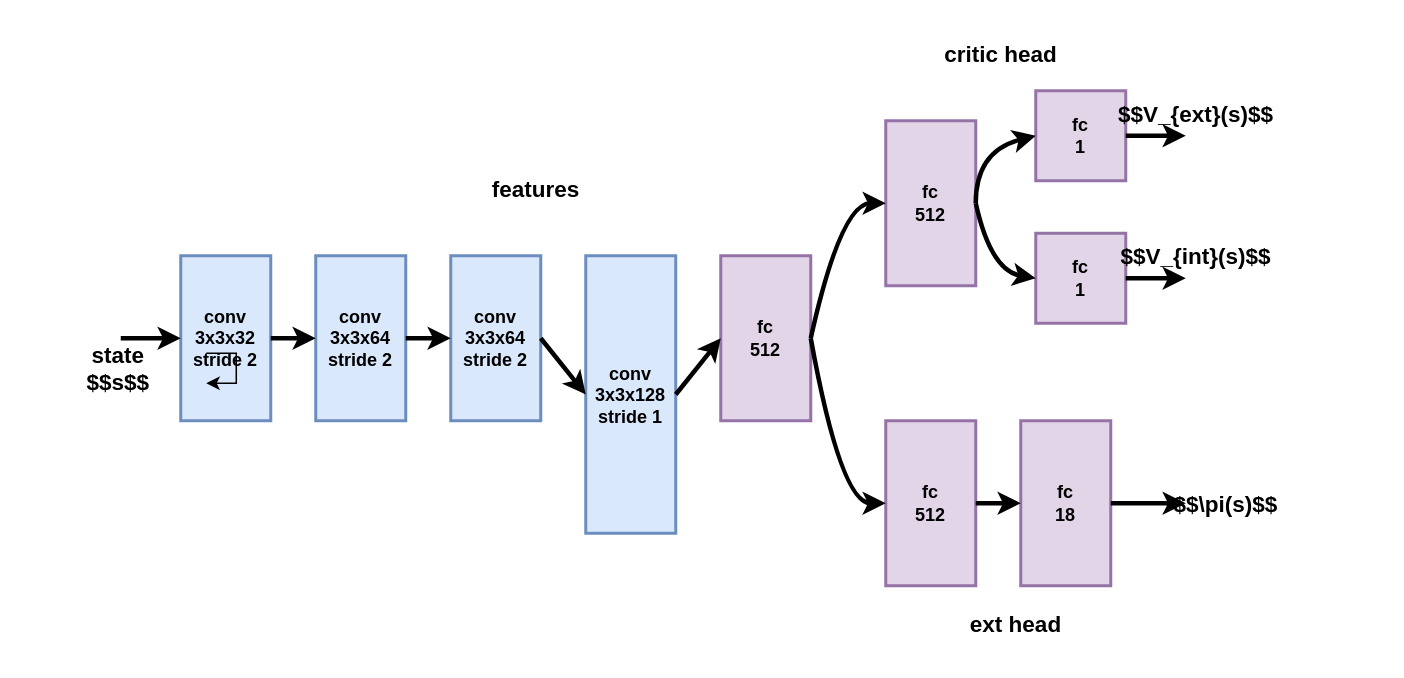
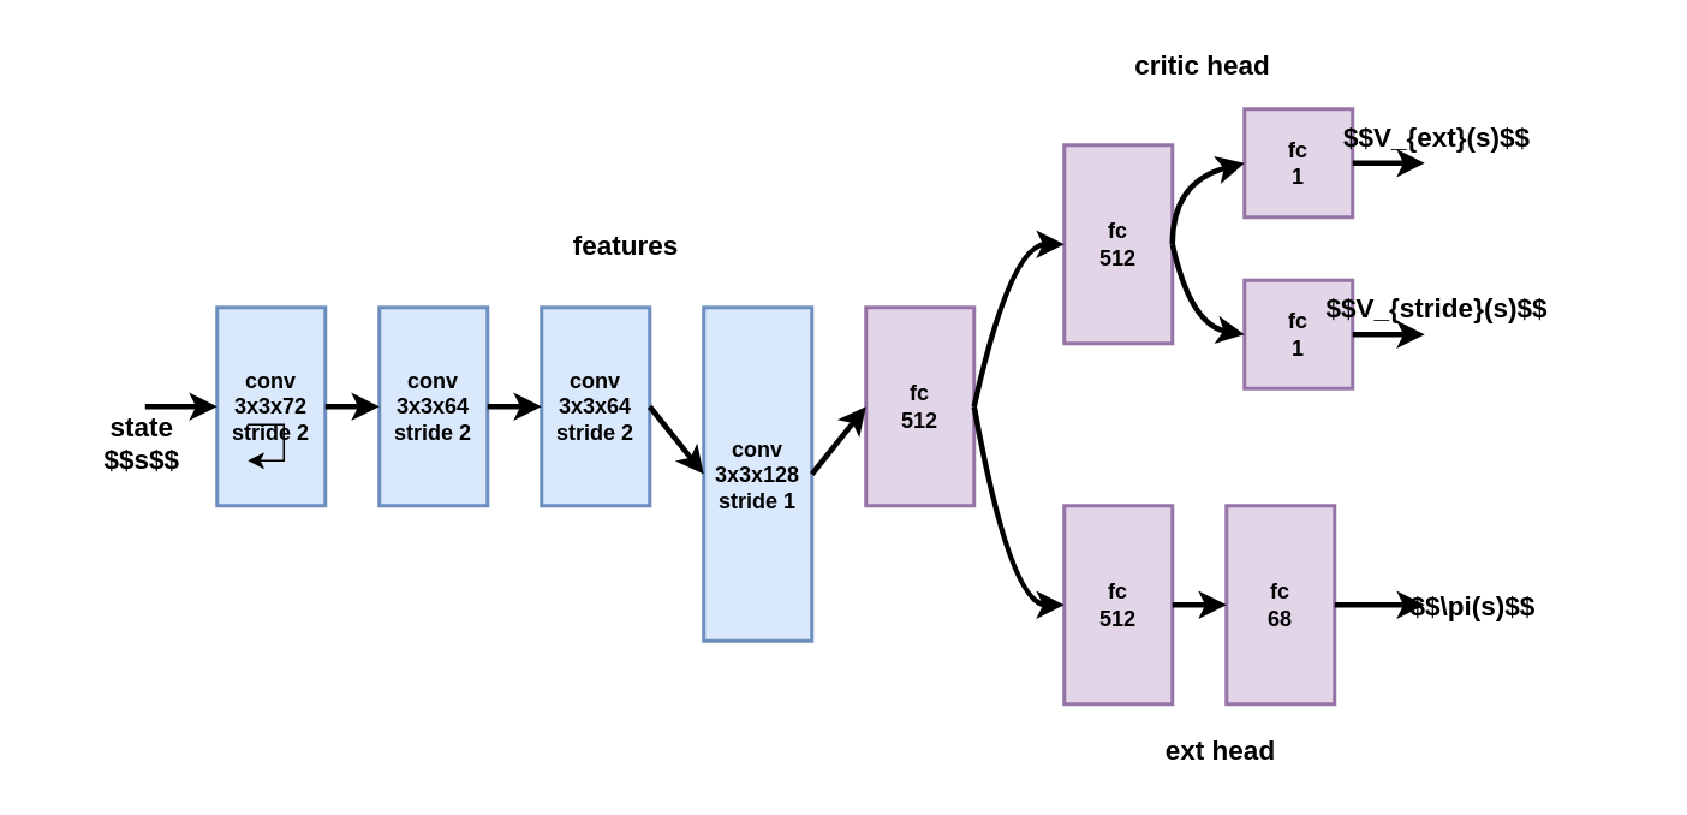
- <mxCell id="28" value="&lt;font style=&quot;font-size: 15px;&quot;&gt;features&lt;/font&gt;" style="text;html=1;strokeColor=none;fillColor=none;align=center;verticalAlign=middle;whiteSpace=wrap;rounded=0;fontStyle=1;fontSize=15;" vertex="1" parent="1"><mxGeometry x="260" y="110" width="193.71" height="30" as="geometry" /></mxCell>
+ <mxCell id="28" value="&lt;font style=&quot;font-size: 15px;&quot;&gt;features&lt;/font&gt;" style="text;html=1;strokeColor=none;fillColor=none;align=center;verticalAlign=middle;whiteSpace=wrap;rounded=0;fontStyle=1;fontSize=15;" vertex="1" parent="1"><mxGeometry x="250" y="120" width="193.71" height="30" as="geometry" /></mxCell>
- <mxCell id="30" value="&lt;font style=&quot;font-size: 15px;&quot;&gt;$$V_{int}(s)$$&lt;br&gt;&lt;/font&gt;" style="text;html=1;strokeColor=none;fillColor=none;align=center;verticalAlign=middle;whiteSpace=wrap;rounded=0;fontStyle=1;fontSize=15;" vertex="1" parent="1"><mxGeometry x="700" y="155" width="193.71" height="30" as="geometry" /></mxCell>
+ <mxCell id="30" value="&lt;font style=&quot;font-size: 15px;&quot;&gt;$$V_{stride}(s)$$&lt;br&gt;&lt;/font&gt;" style="text;html=1;strokeColor=none;fillColor=none;align=center;verticalAlign=middle;whiteSpace=wrap;rounded=0;fontStyle=1;fontSize=15;" vertex="1" parent="1"><mxGeometry x="700" y="155" width="193.71" height="30" as="geometry" /></mxCell>
- <mxCell id="2" value="conv 3x3x32&lt;br&gt;stride 2" style="rounded=0;whiteSpace=wrap;html=1;labelBackgroundColor=none;strokeWidth=2;fillColor=#dae8fc;strokeColor=#6c8ebf;fontStyle=1;" vertex="1" parent="1"><mxGeometry x="120" y="170" width="60" height="110" as="geometry" /></mxCell>
+ <mxCell id="2" value="conv 3x3x72&lt;br&gt;stride 2" style="rounded=0;whiteSpace=wrap;html=1;labelBackgroundColor=none;strokeWidth=2;fillColor=#dae8fc;strokeColor=#6c8ebf;fontStyle=1;" vertex="1" parent="1"><mxGeometry x="120" y="170" width="60" height="110" as="geometry" /></mxCell>
- <mxCell id="17" value="fc&lt;br&gt;18" style="rounded=0;whiteSpace=wrap;html=1;labelBackgroundColor=none;strokeWidth=2;fillColor=#e1d5e7;strokeColor=#9673a6;fontStyle=1;" vertex="1" parent="1"><mxGeometry x="680" y="280" width="60" height="110" as="geometry" /></mxCell>
+ <mxCell id="17" value="fc&lt;br&gt;68" style="rounded=0;whiteSpace=wrap;html=1;labelBackgroundColor=none;strokeWidth=2;fillColor=#e1d5e7;strokeColor=#9673a6;fontStyle=1;" vertex="1" parent="1"><mxGeometry x="680" y="280" width="60" height="110" as="geometry" /></mxCell>
